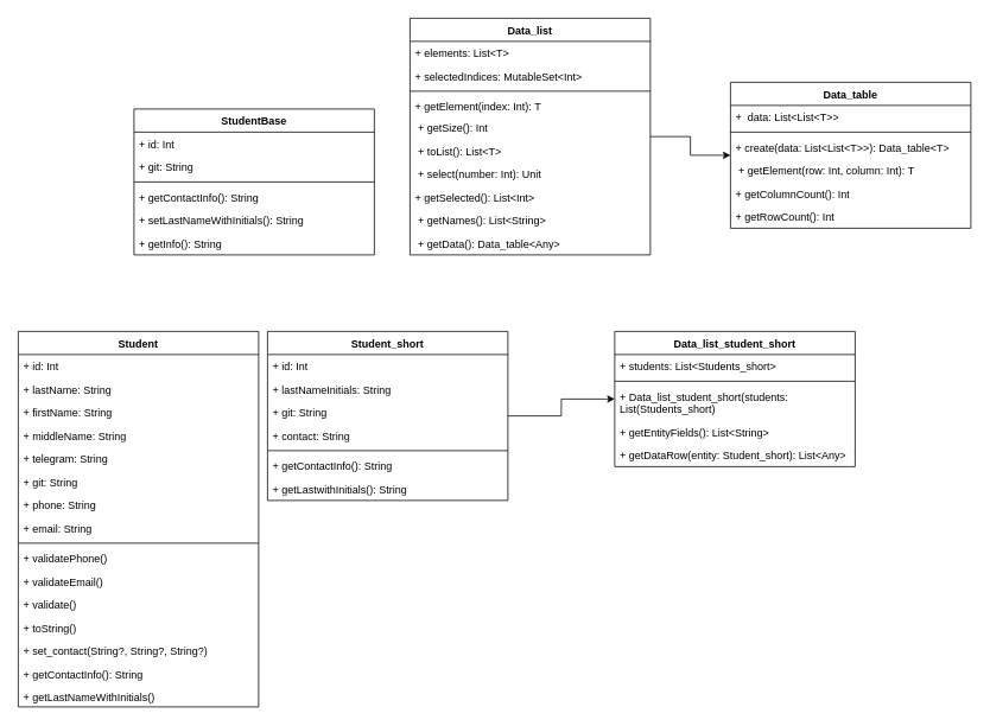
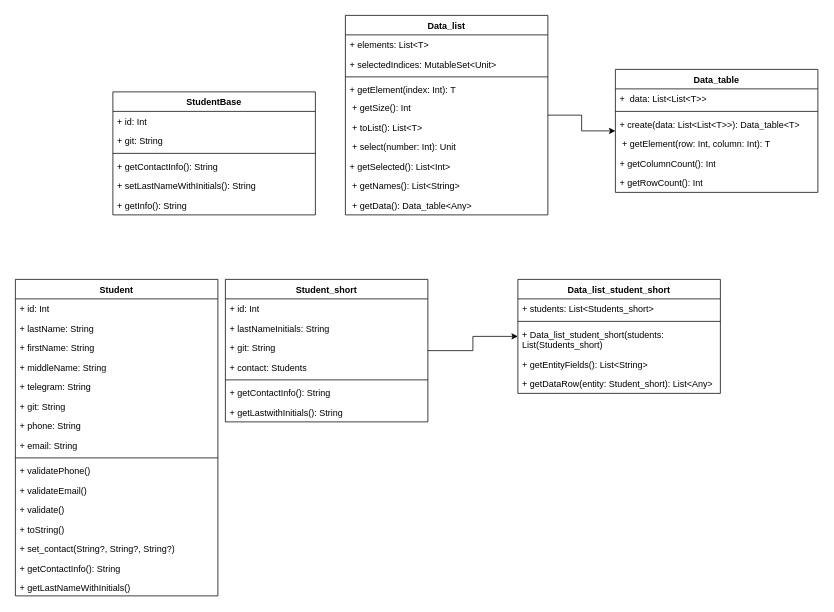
- <mxCell id="51" value="+&amp;nbsp;selectedIndices: MutableSet&amp;lt;Int&amp;gt;" style="text;strokeColor=none;fillColor=none;align=left;verticalAlign=top;spacingLeft=4;spacingRight=4;overflow=hidden;rotatable=0;points=[[0,0.5],[1,0.5]];portConstraint=eastwest;whiteSpace=wrap;html=1;" vertex="1" parent="49"><mxGeometry y="52" width="270" height="26" as="geometry" /></mxCell>
+ <mxCell id="51" value="+&amp;nbsp;selectedIndices: MutableSet&amp;lt;Unit&amp;gt;" style="text;strokeColor=none;fillColor=none;align=left;verticalAlign=top;spacingLeft=4;spacingRight=4;overflow=hidden;rotatable=0;points=[[0,0.5],[1,0.5]];portConstraint=eastwest;whiteSpace=wrap;html=1;" vertex="1" parent="49"><mxGeometry y="52" width="270" height="26" as="geometry" /></mxCell>
- <mxCell id="31" value="+ contact: String" style="text;strokeColor=none;fillColor=none;align=left;verticalAlign=top;spacingLeft=4;spacingRight=4;overflow=hidden;rotatable=0;points=[[0,0.5],[1,0.5]];portConstraint=eastwest;whiteSpace=wrap;html=1;" vertex="1" parent="27"><mxGeometry y="104" width="270" height="26" as="geometry" /></mxCell>
+ <mxCell id="31" value="+ contact: Students" style="text;strokeColor=none;fillColor=none;align=left;verticalAlign=top;spacingLeft=4;spacingRight=4;overflow=hidden;rotatable=0;points=[[0,0.5],[1,0.5]];portConstraint=eastwest;whiteSpace=wrap;html=1;" vertex="1" parent="27"><mxGeometry y="104" width="270" height="26" as="geometry" /></mxCell>
